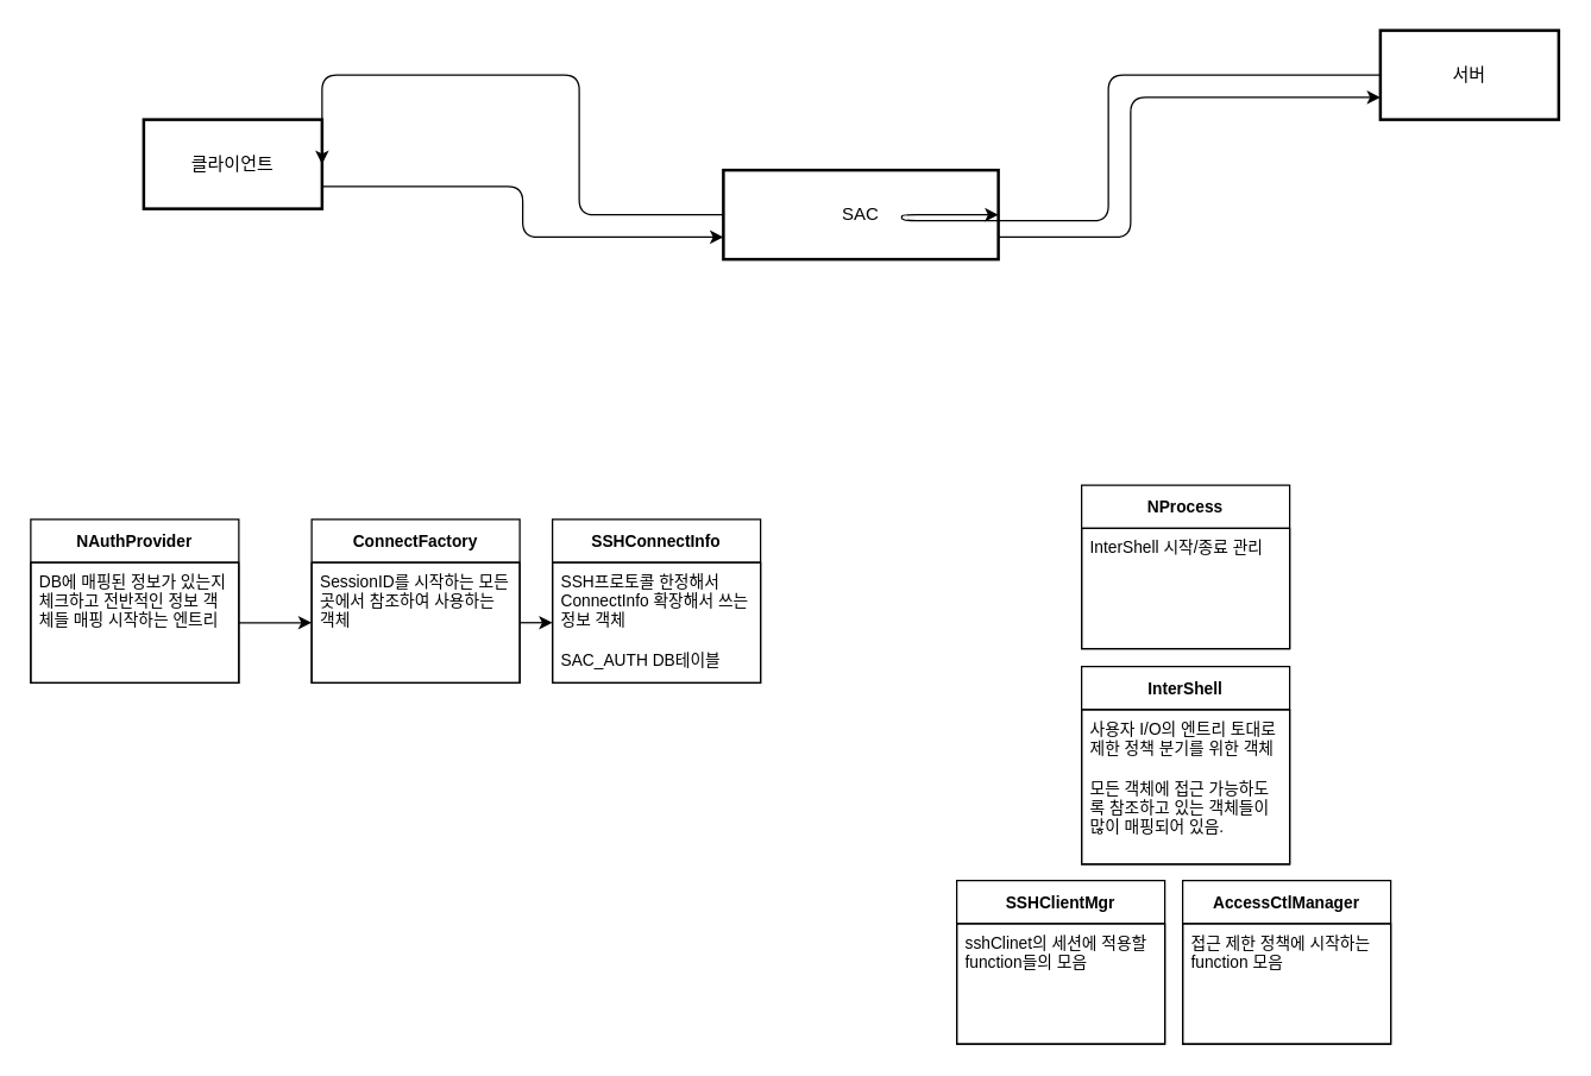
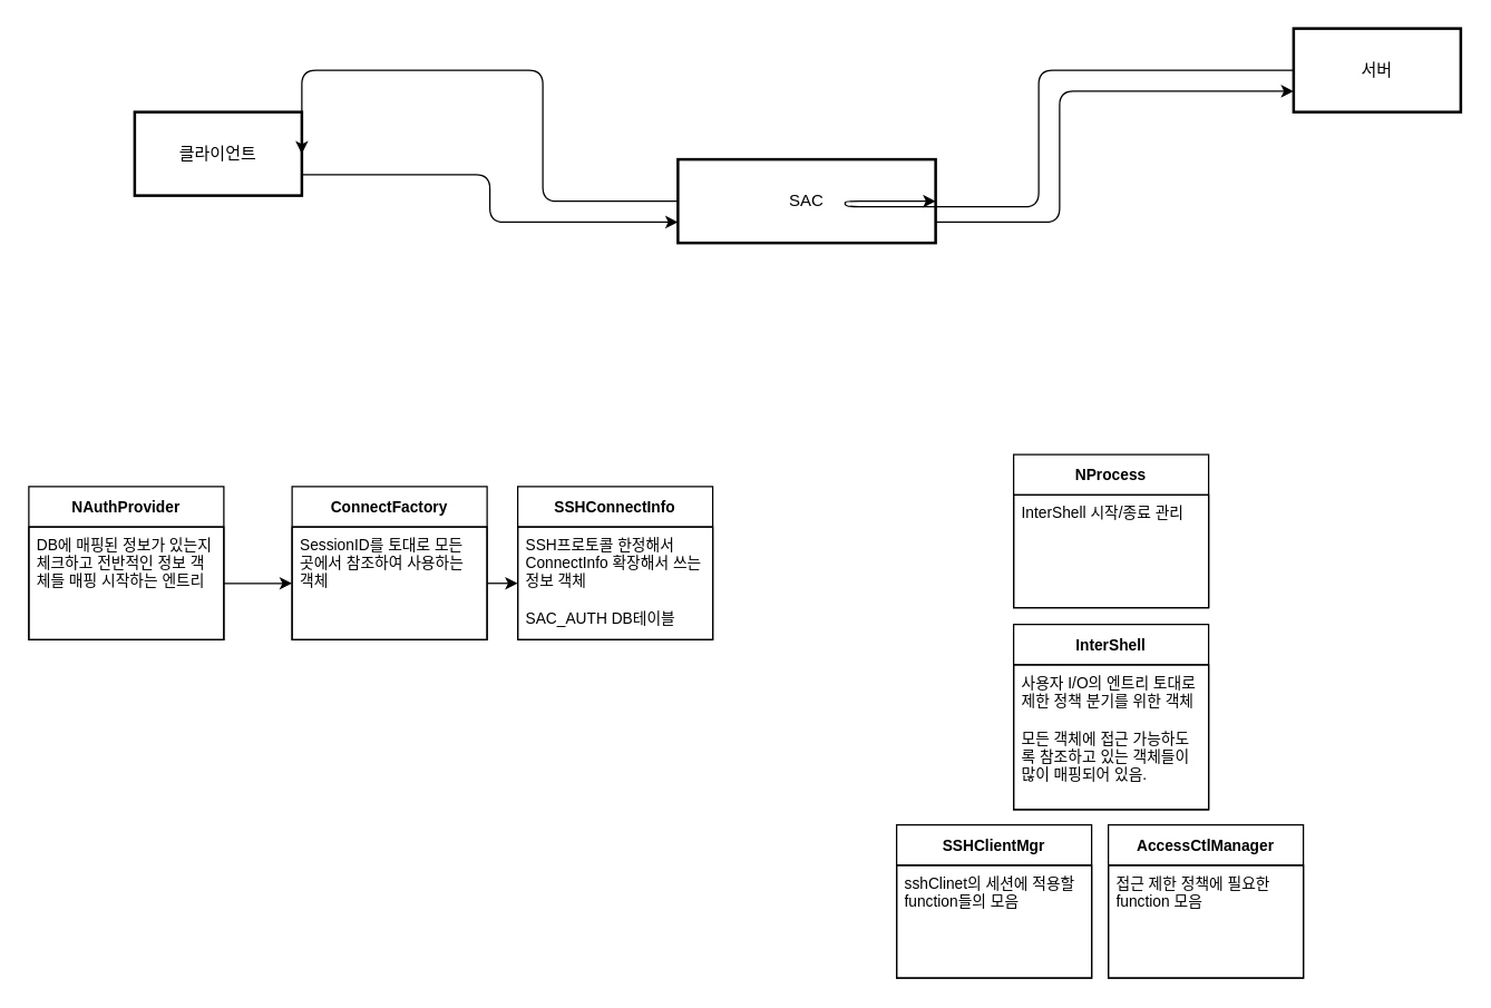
- <mxCell id="10" value="SessionID를 시작하는 모든 곳에서 참조하여 사용하는 객체" style="text;strokeColor=#000000;fillColor=none;align=left;verticalAlign=top;spacingLeft=4;spacingRight=4;overflow=hidden;rotatable=0;points=[[0,0.5],[1,0.5]];portConstraint=eastwest;fontFamily=Helvetica;fontSize=11;fontColor=#000000;gradientColor=none;labelBackgroundColor=none;labelBorderColor=none;whiteSpace=wrap;spacing=2;" parent="9" vertex="1"><mxGeometry y="29" width="140" height="81" as="geometry" /></mxCell>
+ <mxCell id="10" value="SessionID를 토대로 모든 곳에서 참조하여 사용하는 객체" style="text;strokeColor=#000000;fillColor=none;align=left;verticalAlign=top;spacingLeft=4;spacingRight=4;overflow=hidden;rotatable=0;points=[[0,0.5],[1,0.5]];portConstraint=eastwest;fontFamily=Helvetica;fontSize=11;fontColor=#000000;gradientColor=none;labelBackgroundColor=none;labelBorderColor=none;whiteSpace=wrap;spacing=2;" parent="9" vertex="1"><mxGeometry y="29" width="140" height="81" as="geometry" /></mxCell>
- <mxCell id="16" value="접근 제한 정책에 시작하는 function 모음" style="text;strokeColor=#000000;fillColor=none;align=left;verticalAlign=top;spacingLeft=4;spacingRight=4;overflow=hidden;rotatable=0;points=[[0,0.5],[1,0.5]];portConstraint=eastwest;fontFamily=Helvetica;fontSize=11;fontColor=#000000;gradientColor=none;labelBackgroundColor=none;labelBorderColor=none;whiteSpace=wrap;fontStyle=0;spacing=2;" parent="15" vertex="1"><mxGeometry y="29" width="140" height="81" as="geometry" /></mxCell>
+ <mxCell id="16" value="접근 제한 정책에 필요한 function 모음" style="text;strokeColor=#000000;fillColor=none;align=left;verticalAlign=top;spacingLeft=4;spacingRight=4;overflow=hidden;rotatable=0;points=[[0,0.5],[1,0.5]];portConstraint=eastwest;fontFamily=Helvetica;fontSize=11;fontColor=#000000;gradientColor=none;labelBackgroundColor=none;labelBorderColor=none;whiteSpace=wrap;fontStyle=0;spacing=2;" parent="15" vertex="1"><mxGeometry y="29" width="140" height="81" as="geometry" /></mxCell>
